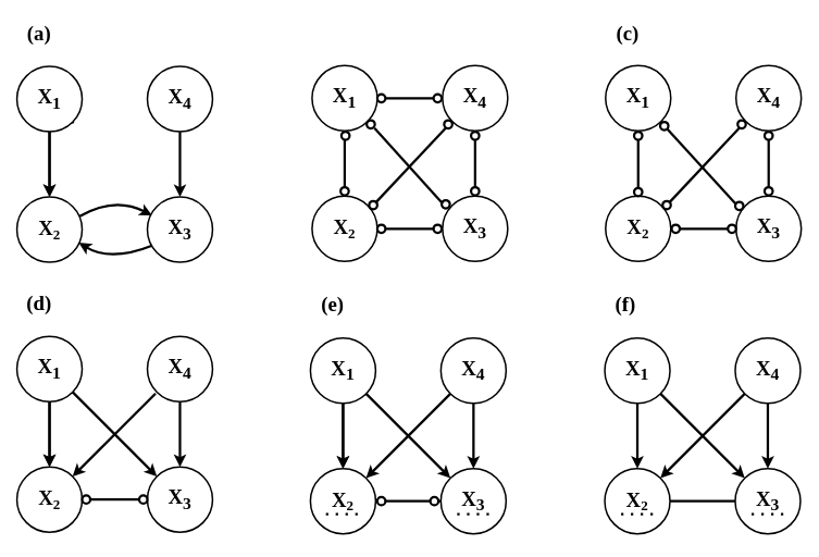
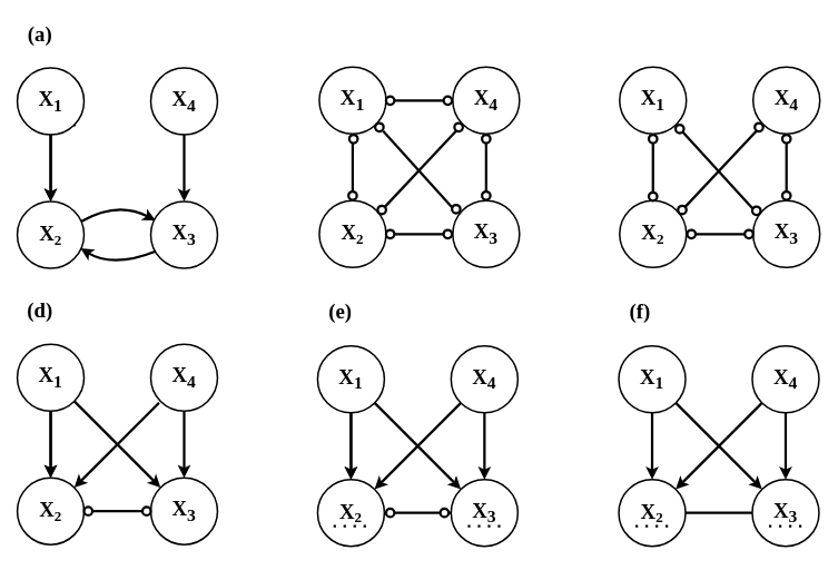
- <mxCell id="27" value="&lt;font style=&quot;font-size: 25px;&quot;&gt;&lt;font face=&quot;Times New Roman&quot; style=&quot;font-size: 25px;&quot;&gt;&lt;b style=&quot;&quot;&gt;(c)&amp;nbsp;&lt;/b&gt;&lt;/font&gt;&lt;/font&gt;" style="text;html=1;align=center;verticalAlign=middle;resizable=0;points=[];autosize=1;strokeColor=none;fillColor=none;fontSize=25;" parent="24" vertex="1"><mxGeometry width="60" height="40" as="geometry" /></mxCell>
